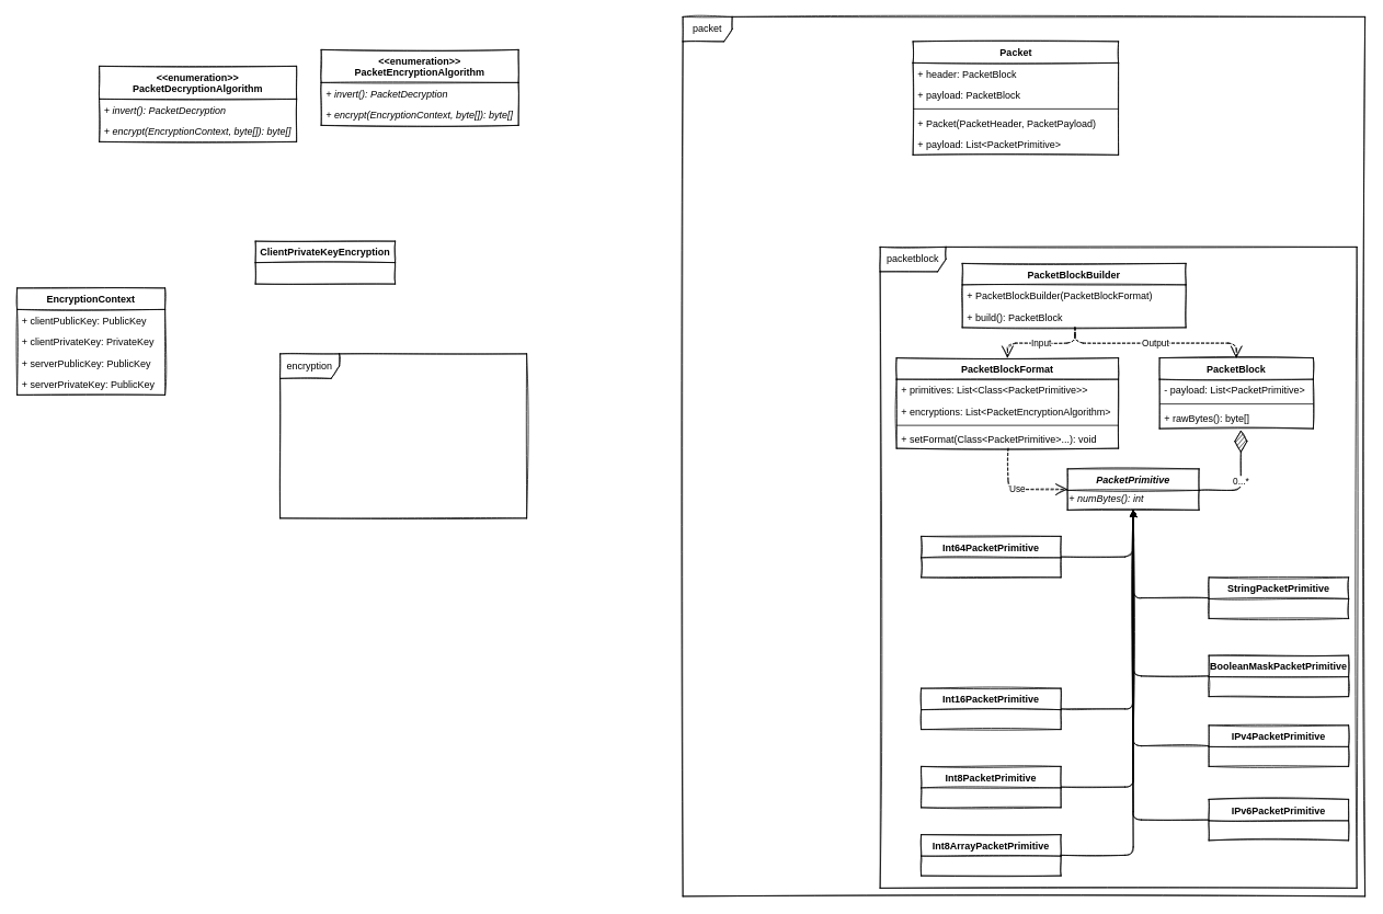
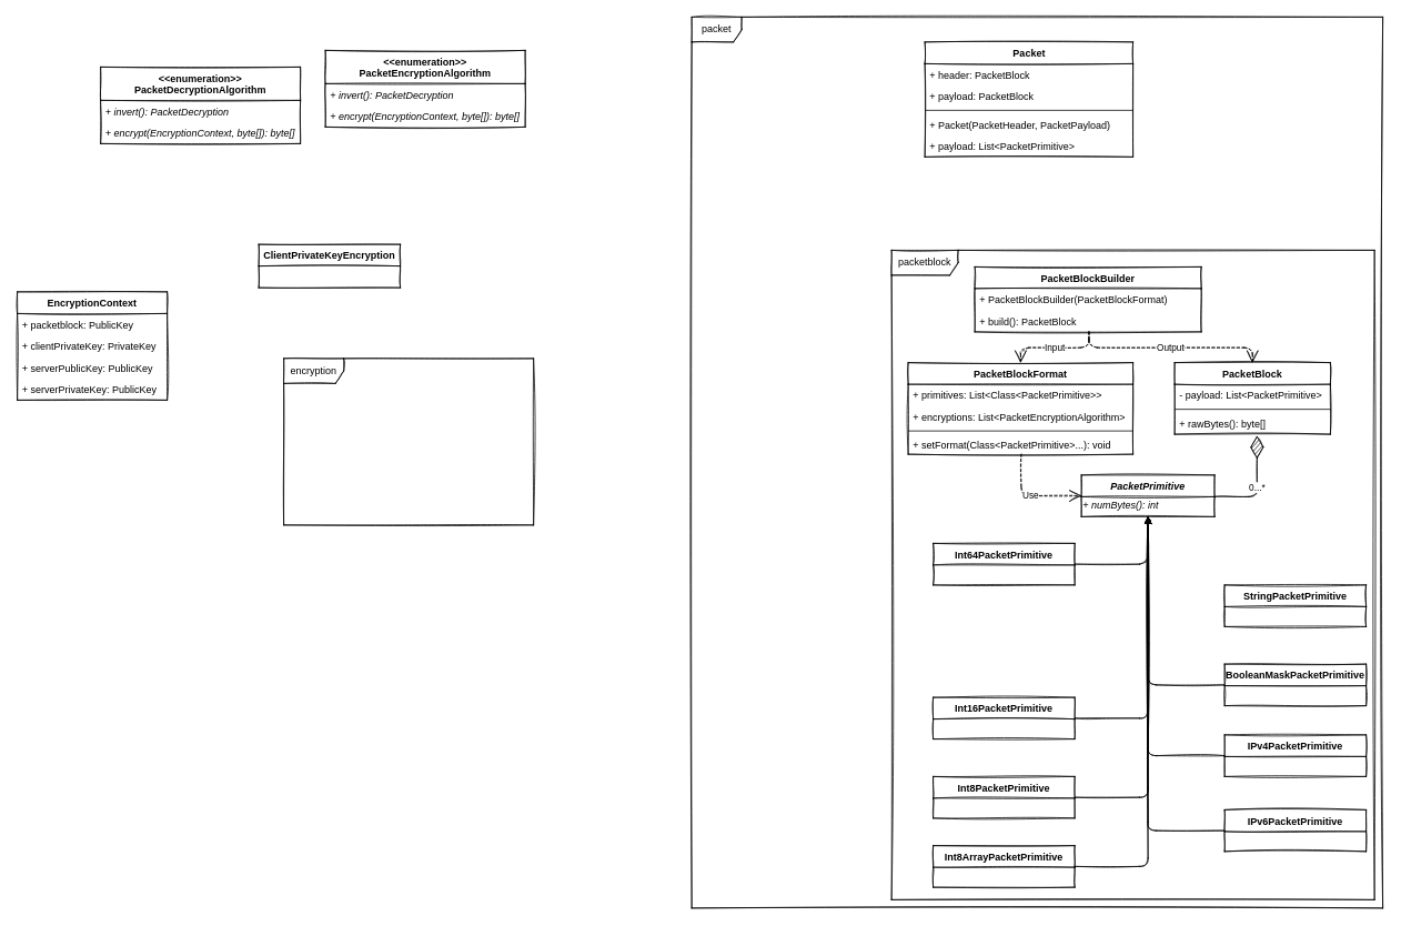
- <mxCell id="34" value="+ clientPublicKey: PublicKey" style="text;strokeColor=none;fillColor=none;align=left;verticalAlign=top;spacingLeft=4;spacingRight=4;overflow=hidden;rotatable=0;points=[[0,0.5],[1,0.5]];portConstraint=eastwest;" parent="33" vertex="1"><mxGeometry y="26" width="180" height="26" as="geometry" /></mxCell>
+ <mxCell id="34" value="+ packetblock: PublicKey" style="text;strokeColor=none;fillColor=none;align=left;verticalAlign=top;spacingLeft=4;spacingRight=4;overflow=hidden;rotatable=0;points=[[0,0.5],[1,0.5]];portConstraint=eastwest;" parent="33" vertex="1"><mxGeometry y="26" width="180" height="26" as="geometry" /></mxCell>
- <mxCell id="14" style="edgeStyle=orthogonalEdgeStyle;orthogonalLoop=1;jettySize=auto;html=1;entryX=0.5;entryY=1;entryDx=0;entryDy=0;sketch=1;rounded=1;" parent="1" source="15" target="4" edge="1"><mxGeometry relative="1" as="geometry" /></mxCell>
